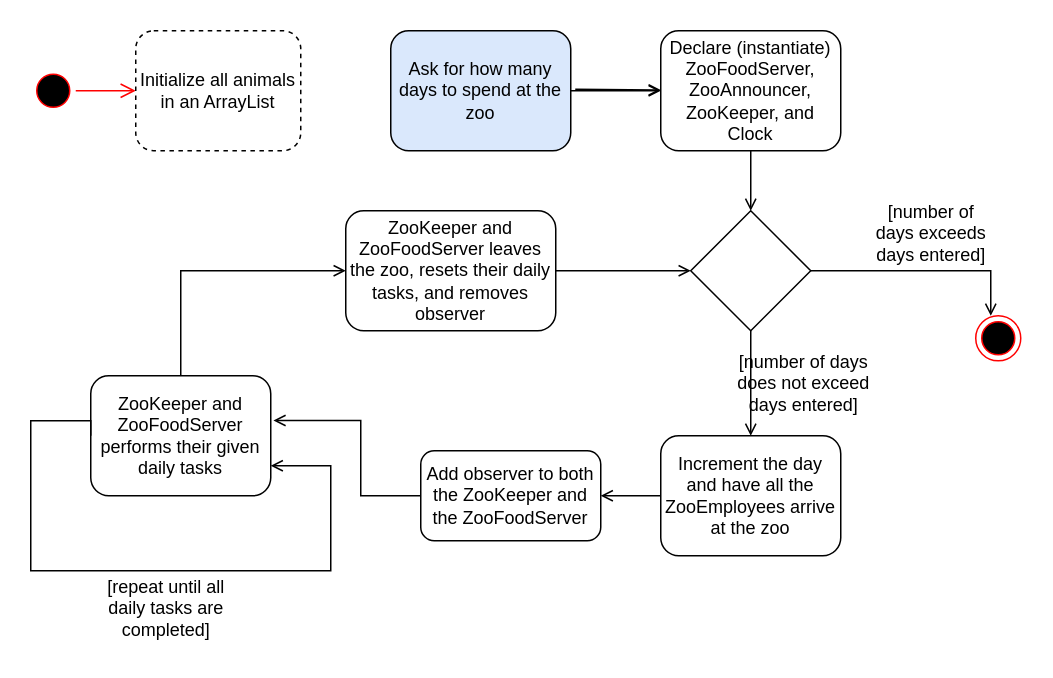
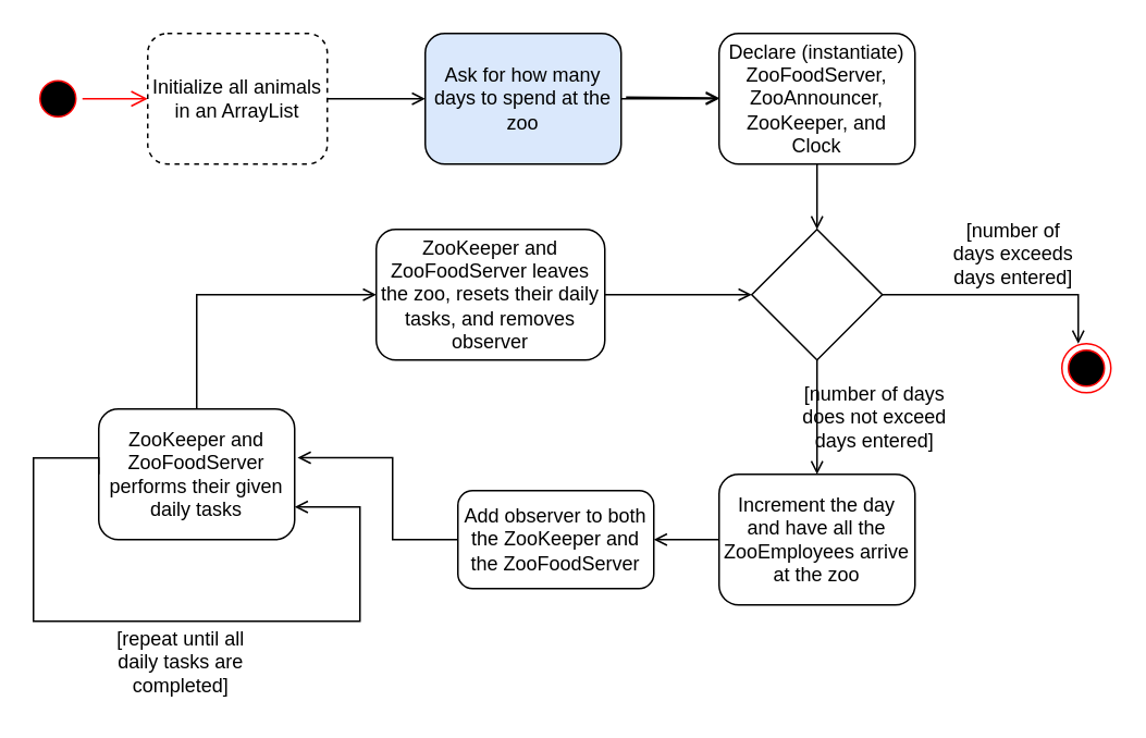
+ <mxCell id="5" value="" style="edgeStyle=orthogonalEdgeStyle;rounded=0;orthogonalLoop=1;jettySize=auto;html=1;endArrow=open;endFill=0;" edge="1" parent="1" source="6" target="8"><mxGeometry relative="1" as="geometry" /></mxCell>
